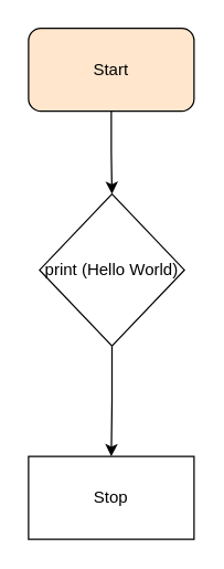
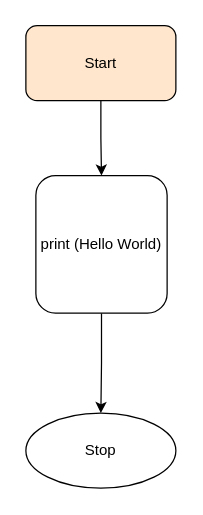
- <mxCell id="5" value="print (Hello World)" style="rhombus;whiteSpace=wrap;html=1;" vertex="1" parent="1"><mxGeometry x="28" y="140" width="105" height="110" as="geometry" /></mxCell>
+ <mxCell id="5" value="print (Hello World)" style="whiteSpace=wrap;html=1;rounded=1;" vertex="1" parent="1"><mxGeometry x="28" y="140" width="105" height="110" as="geometry" /></mxCell>
- <mxCell id="6" value="Stop" style="rounded=0;whiteSpace=wrap;html=1;" vertex="1" parent="1"><mxGeometry x="20" y="330" width="120" height="60" as="geometry" /></mxCell>
+ <mxCell id="6" value="Stop" style="ellipse;whiteSpace=wrap;html=1;" vertex="1" parent="1"><mxGeometry x="20" y="330" width="120" height="60" as="geometry" /></mxCell>
